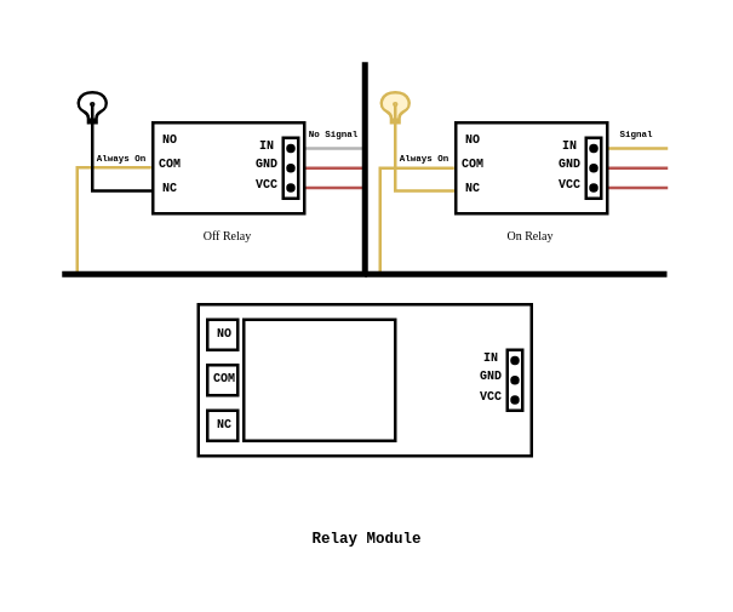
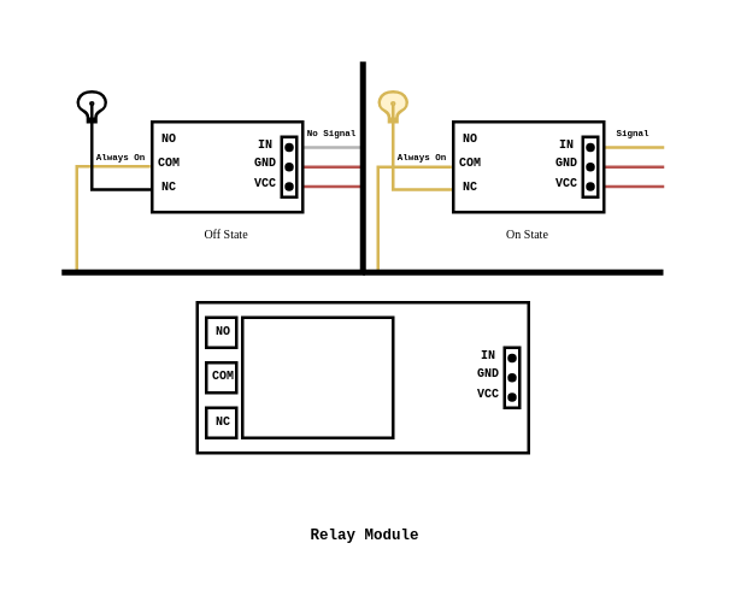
- <mxCell id="60" value="&lt;font style=&quot;font-size: 4px&quot; face=&quot;Lucida Console&quot;&gt;Off Relay&lt;/font&gt;" style="text;html=1;strokeColor=none;fillColor=none;align=center;verticalAlign=middle;whiteSpace=wrap;rounded=0;" vertex="1" parent="1"><mxGeometry x="55" y="70" width="40" height="10" as="geometry" /></mxCell>
+ <mxCell id="60" value="&lt;font style=&quot;font-size: 4px&quot; face=&quot;Lucida Console&quot;&gt;Off State&lt;/font&gt;" style="text;html=1;strokeColor=none;fillColor=none;align=center;verticalAlign=middle;whiteSpace=wrap;rounded=0;" vertex="1" parent="1"><mxGeometry x="55" y="70" width="40" height="10" as="geometry" /></mxCell>
- <mxCell id="62" value="&lt;font style=&quot;font-size: 4px&quot; face=&quot;Lucida Console&quot;&gt;On Relay&lt;/font&gt;" style="text;html=1;strokeColor=none;fillColor=none;align=center;verticalAlign=middle;whiteSpace=wrap;rounded=0;" vertex="1" parent="1"><mxGeometry x="155" y="70" width="40" height="10" as="geometry" /></mxCell>
+ <mxCell id="62" value="&lt;font style=&quot;font-size: 4px&quot; face=&quot;Lucida Console&quot;&gt;On State&lt;/font&gt;" style="text;html=1;strokeColor=none;fillColor=none;align=center;verticalAlign=middle;whiteSpace=wrap;rounded=0;" vertex="1" parent="1"><mxGeometry x="155" y="70" width="40" height="10" as="geometry" /></mxCell>
